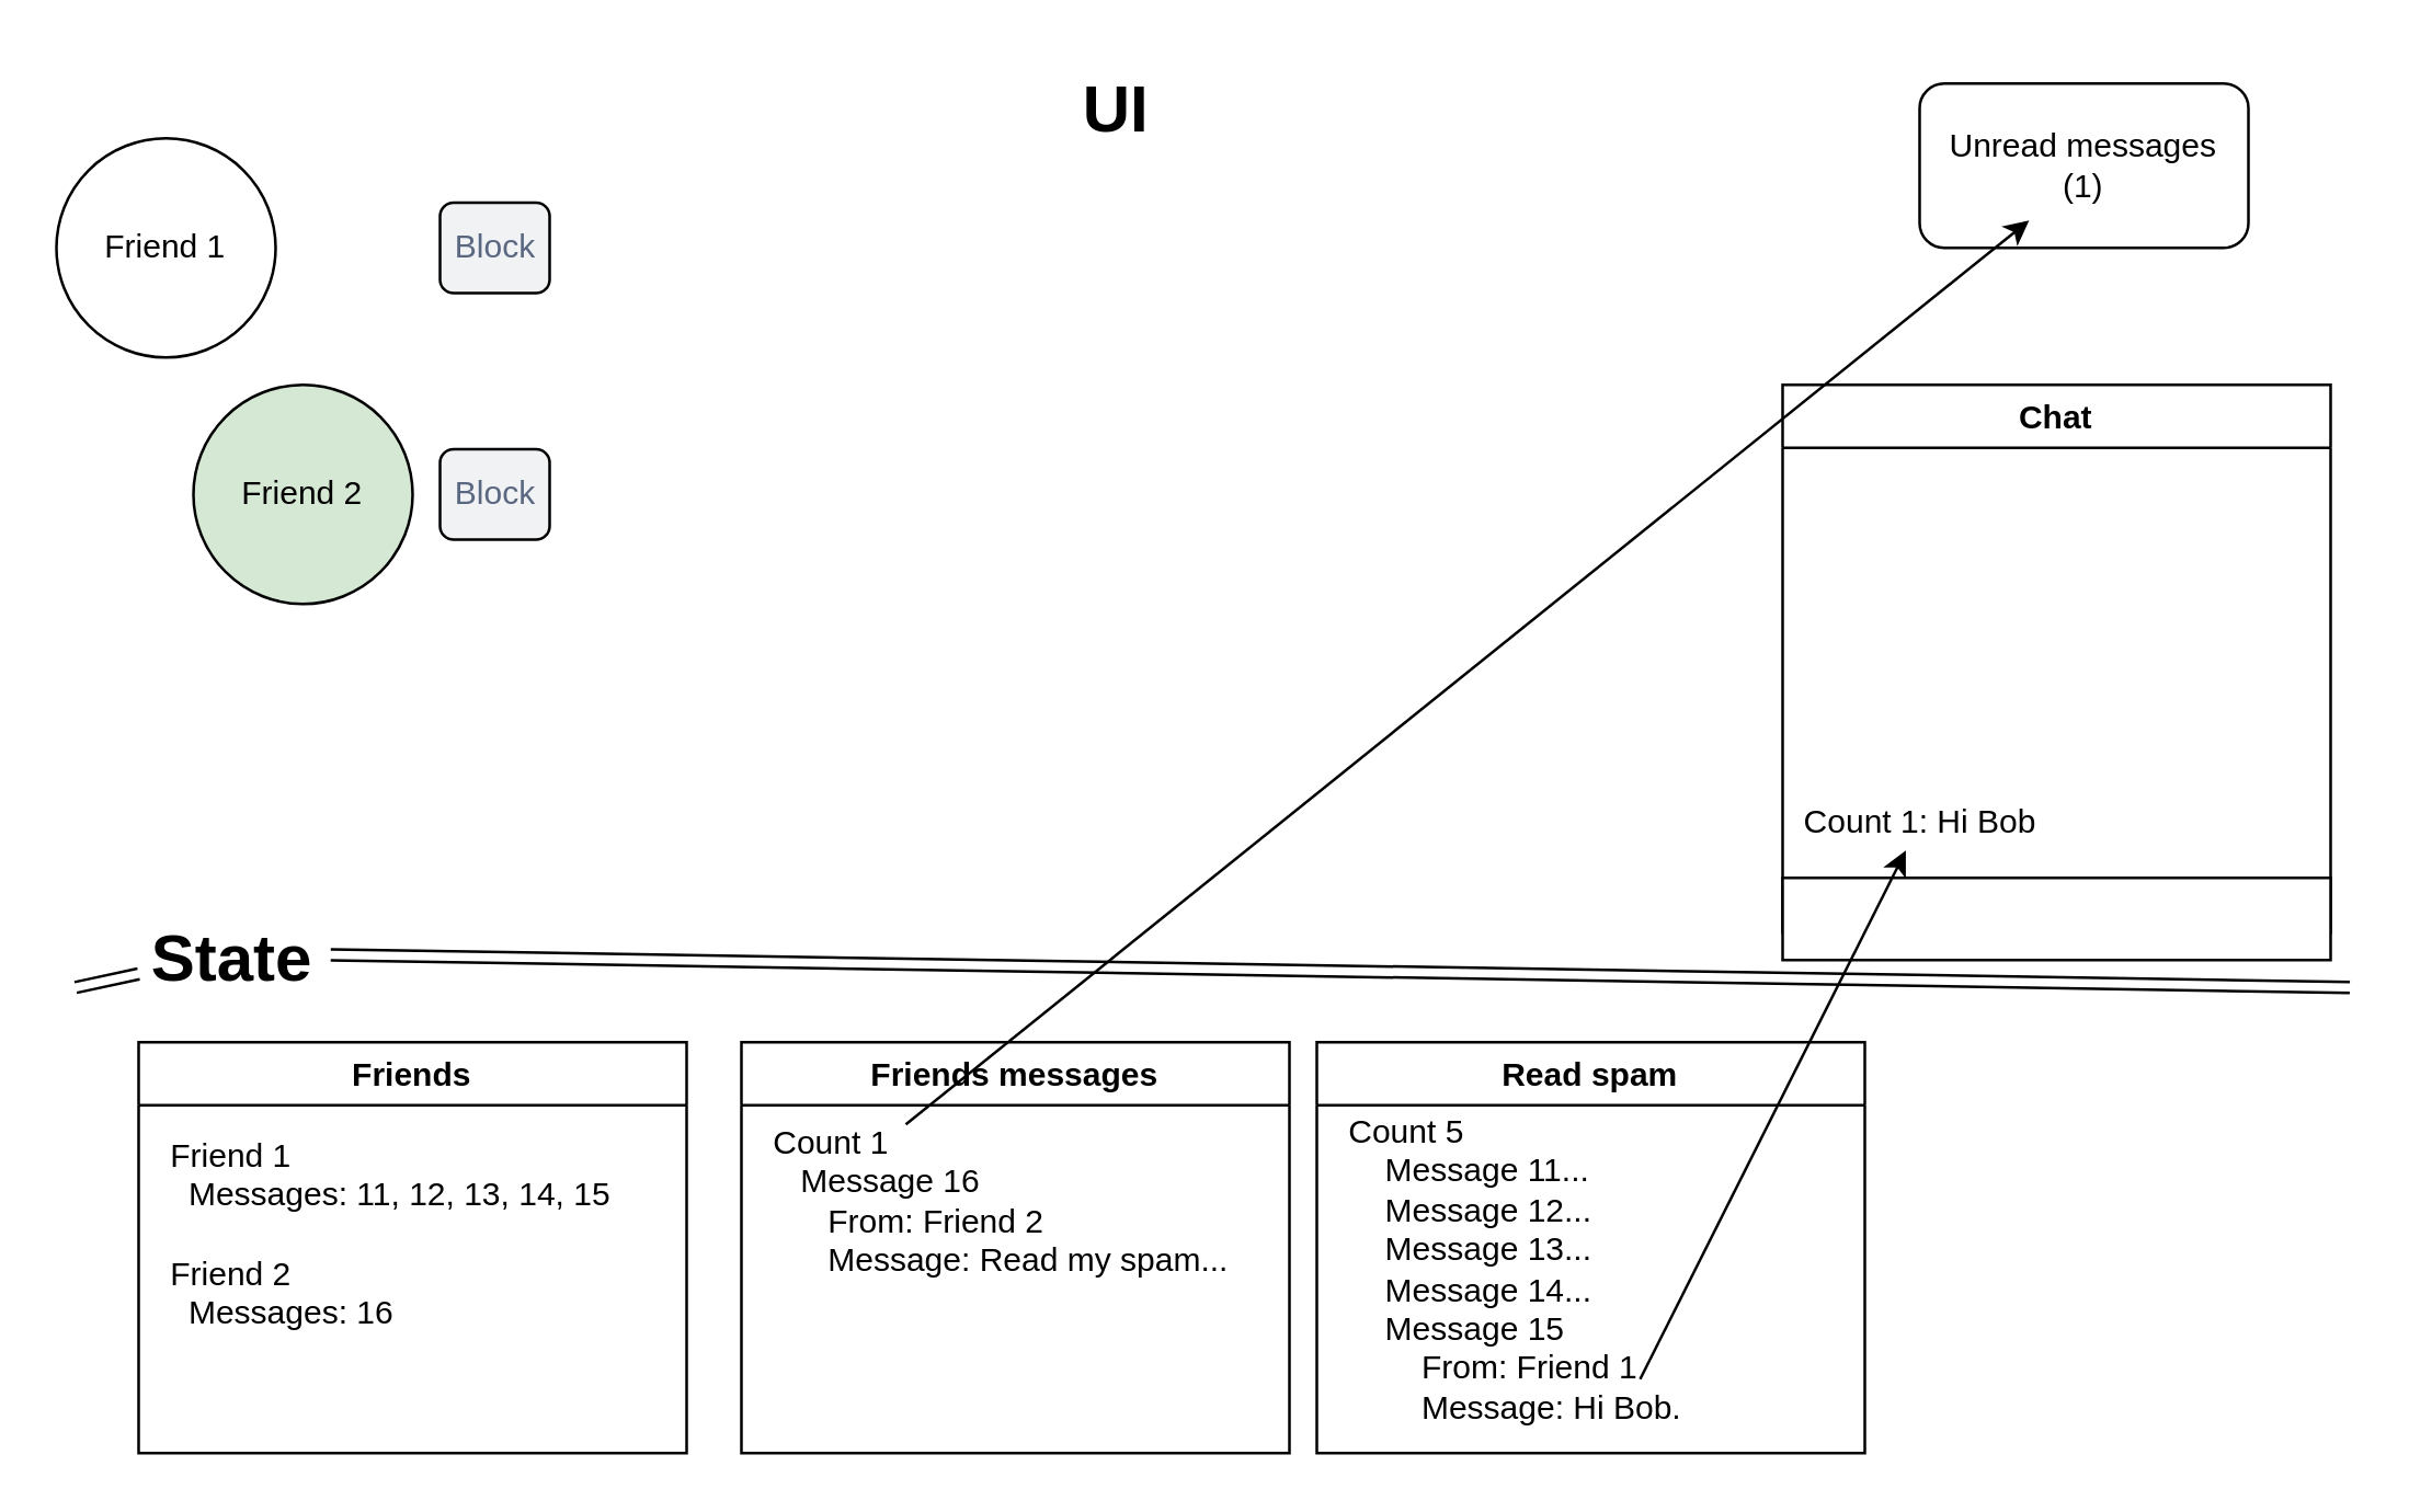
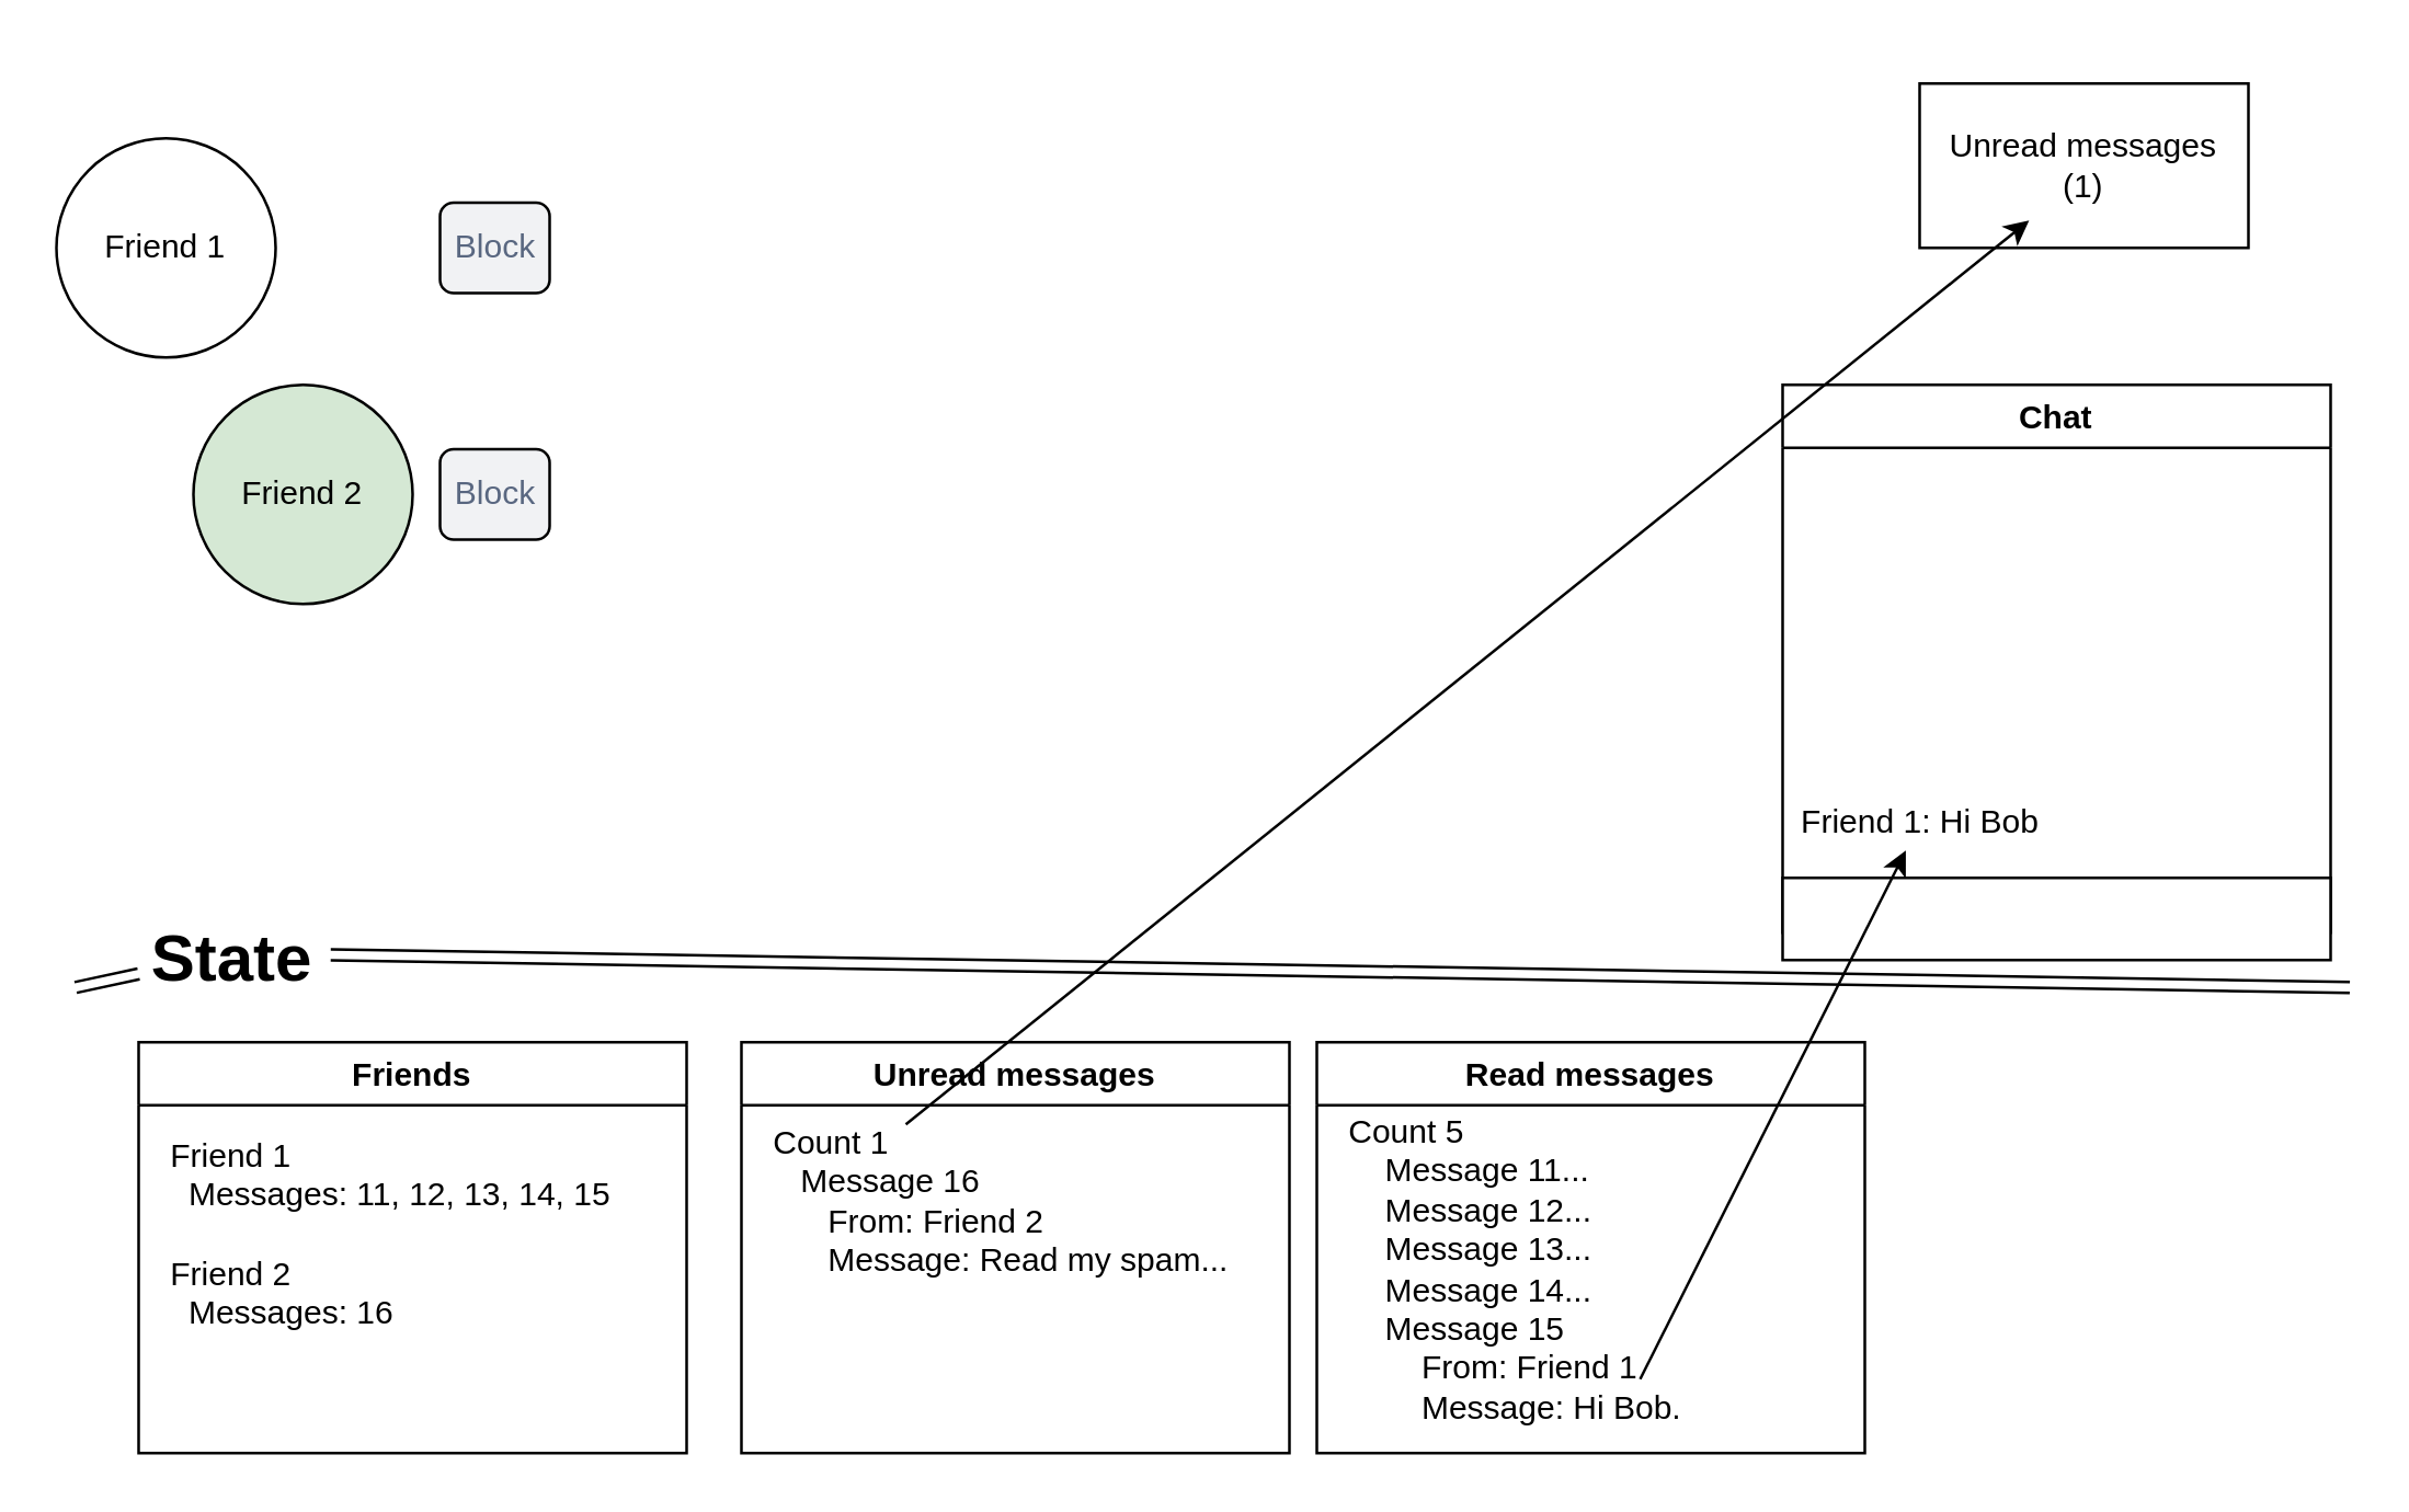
- <mxCell id="21" value="&lt;h1&gt;UI&lt;/h1&gt;" style="text;html=1;strokeColor=none;fillColor=default;spacing=5;spacingTop=-20;whiteSpace=wrap;overflow=hidden;rounded=0;" vertex="1" parent="1"><mxGeometry x="390" y="20" width="70" height="35" as="geometry" /></mxCell>
- <mxCell id="2" value="Unread messages&lt;br&gt;(1)" style="whiteSpace=wrap;html=1;rounded=1;" parent="1" vertex="1"><mxGeometry x="700" y="30" width="120" height="60" as="geometry" /></mxCell>
+ <mxCell id="2" value="Unread messages&lt;br&gt;(1)" style="rounded=0;whiteSpace=wrap;html=1;" parent="1" vertex="1"><mxGeometry x="700" y="30" width="120" height="60" as="geometry" /></mxCell>
- <mxCell id="7" value="Count 1: Hi Bob" style="text;html=1;align=center;verticalAlign=middle;resizable=0;points=[];autosize=1;strokeColor=none;fillColor=none;" parent="6" vertex="1"><mxGeometry y="150" width="100" height="20" as="geometry" /></mxCell>
+ <mxCell id="7" value="Friend 1: Hi Bob" style="text;html=1;align=center;verticalAlign=middle;resizable=0;points=[];autosize=1;strokeColor=none;fillColor=none;" parent="6" vertex="1"><mxGeometry y="150" width="100" height="20" as="geometry" /></mxCell>
- <mxCell id="11" value="Friends messages" style="swimlane;" parent="1" vertex="1"><mxGeometry x="270" y="380" width="200" height="150" as="geometry" /></mxCell>
+ <mxCell id="11" value="Unread messages" style="swimlane;" parent="1" vertex="1"><mxGeometry x="270" y="380" width="200" height="150" as="geometry" /></mxCell>
- <mxCell id="13" value="Read spam" style="swimlane;" parent="1" vertex="1"><mxGeometry x="480" y="380" width="200" height="150" as="geometry" /></mxCell>
+ <mxCell id="13" value="Read messages" style="swimlane;" parent="1" vertex="1"><mxGeometry x="480" y="380" width="200" height="150" as="geometry" /></mxCell>
